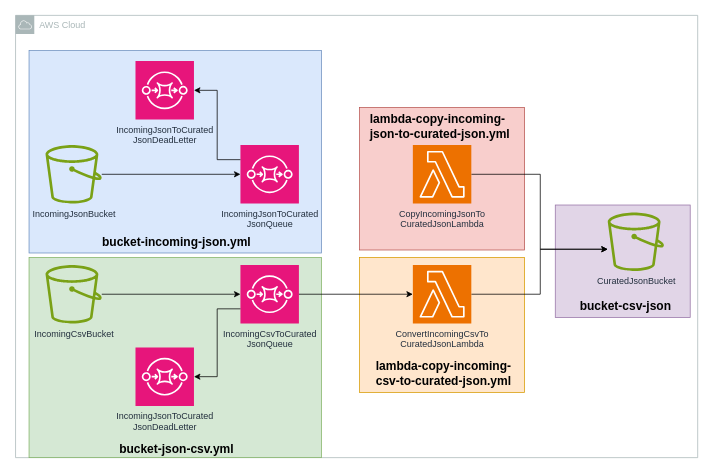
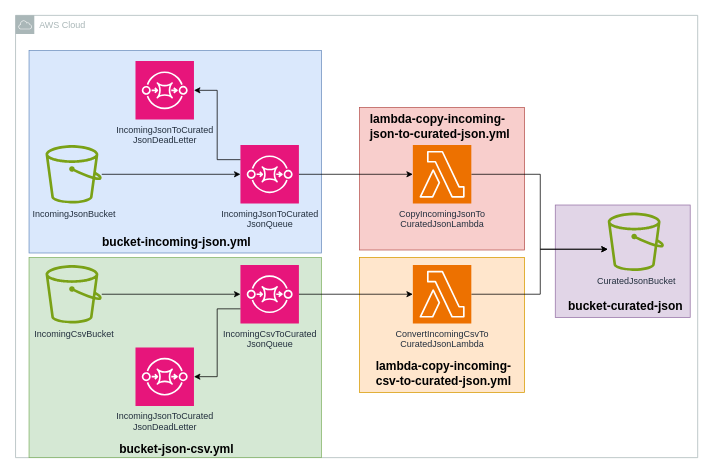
+ <mxCell id="20" style="edgeStyle=orthogonalEdgeStyle;rounded=0;orthogonalLoop=1;jettySize=auto;html=1;entryX=0;entryY=0.5;entryDx=0;entryDy=0;entryPerimeter=0;" parent="1" source="11" target="19" edge="1"><mxGeometry relative="1" as="geometry" /></mxCell>
- <mxCell id="29" value="&lt;p style=&quot;text-align: start; margin: 0px;&quot;&gt;&lt;font size=&quot;3&quot;&gt;&lt;b&gt;bucket-csv-json&lt;/b&gt;&lt;/font&gt;&lt;br&gt;&lt;/p&gt;" style="text;html=1;strokeColor=none;fillColor=none;align=center;verticalAlign=middle;whiteSpace=wrap;rounded=0;" vertex="1" parent="1"><mxGeometry x="753" y="393" width="162" height="30" as="geometry" /></mxCell>
+ <mxCell id="29" value="&lt;p style=&quot;text-align: start; margin: 0px;&quot;&gt;&lt;font size=&quot;3&quot;&gt;&lt;b&gt;bucket-curated-json&lt;/b&gt;&lt;/font&gt;&lt;br&gt;&lt;/p&gt;" style="text;html=1;strokeColor=none;fillColor=none;align=center;verticalAlign=middle;whiteSpace=wrap;rounded=0;" vertex="1" parent="1"><mxGeometry x="753" y="393" width="162" height="30" as="geometry" /></mxCell>
